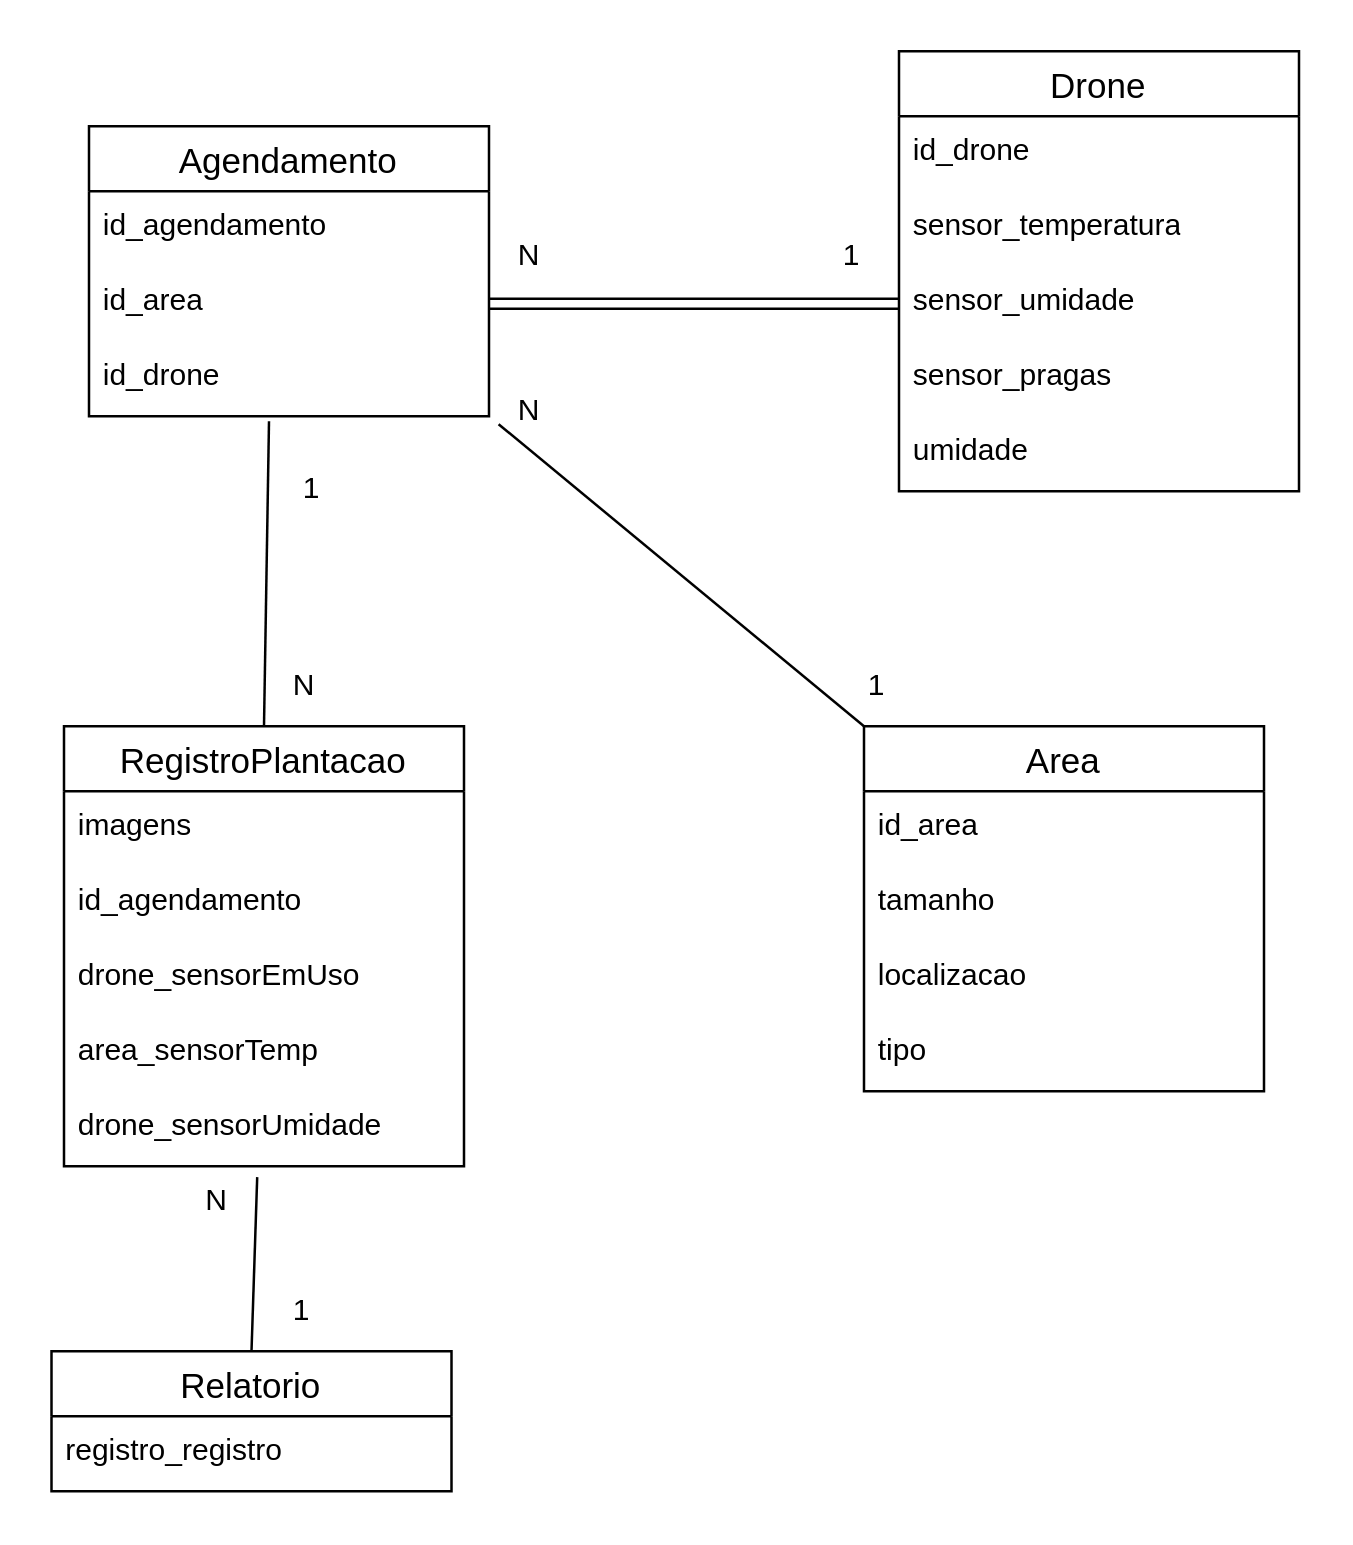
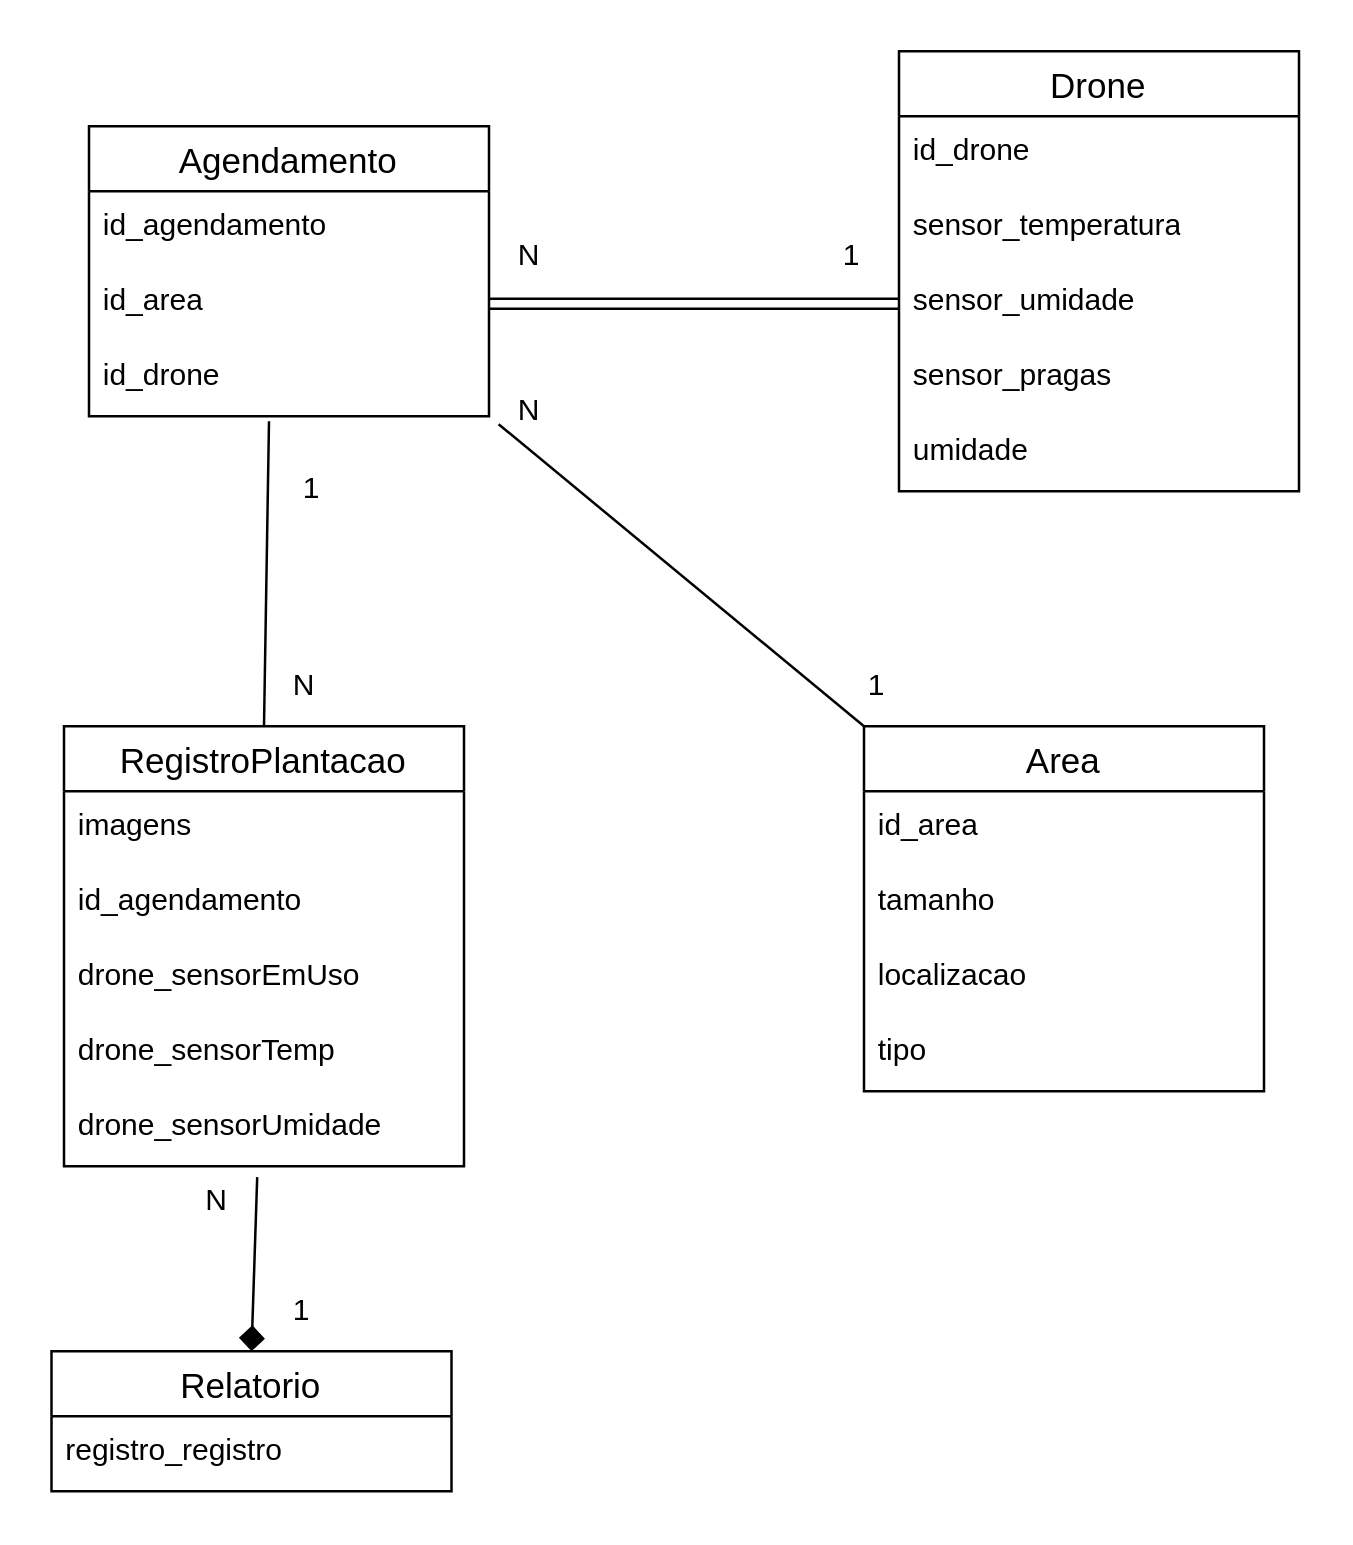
- <mxCell id="16" value="area_sensorTemp" style="text;strokeColor=none;fillColor=none;spacingLeft=4;spacingRight=4;overflow=hidden;rotatable=0;points=[[0,0.5],[1,0.5]];portConstraint=eastwest;fontSize=12;whiteSpace=wrap;html=1;" vertex="1" parent="12"><mxGeometry y="116" width="160" height="30" as="geometry" /></mxCell>
+ <mxCell id="16" value="drone_sensorTemp" style="text;strokeColor=none;fillColor=none;spacingLeft=4;spacingRight=4;overflow=hidden;rotatable=0;points=[[0,0.5],[1,0.5]];portConstraint=eastwest;fontSize=12;whiteSpace=wrap;html=1;" vertex="1" parent="12"><mxGeometry y="116" width="160" height="30" as="geometry" /></mxCell>
- <mxCell id="35" value="" style="endArrow=none;html=1;rounded=0;fontSize=12;startSize=8;endSize=8;curved=1;exitX=0.483;exitY=1.145;exitDx=0;exitDy=0;exitPerimeter=0;entryX=0.5;entryY=0;entryDx=0;entryDy=0;" edge="1" parent="1" source="17" target="33"><mxGeometry relative="1" as="geometry"><mxPoint x="225" y="400" as="sourcePoint" /><mxPoint x="385" y="400" as="targetPoint" /></mxGeometry></mxCell>
+ <mxCell id="35" value="" style="endArrow=diamond;html=1;rounded=0;fontSize=12;startSize=8;endSize=8;curved=1;exitX=0.483;exitY=1.145;exitDx=0;exitDy=0;exitPerimeter=0;entryX=0.5;entryY=0;entryDx=0;entryDy=0;" edge="1" parent="1" source="17" target="33"><mxGeometry relative="1" as="geometry"><mxPoint x="225" y="400" as="sourcePoint" /><mxPoint x="385" y="400" as="targetPoint" /></mxGeometry></mxCell>
